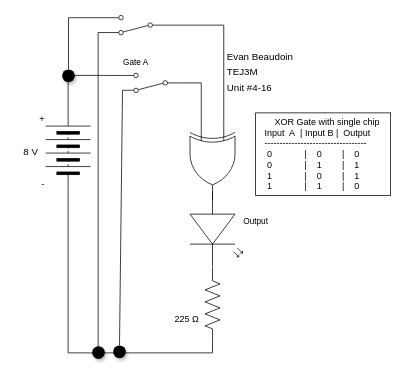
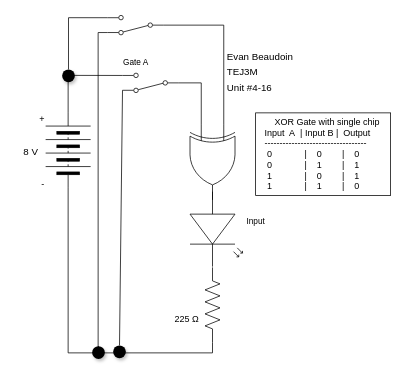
- <mxCell id="8" value="Output" style="text;html=1;align=center;verticalAlign=middle;resizable=0;points=[];autosize=1;strokeColor=none;fillColor=none;fontSize=11;fontFamily=Helvetica;fontColor=default;" parent="1" vertex="1"><mxGeometry x="310" y="280" width="60" height="30" as="geometry" /></mxCell>
+ <mxCell id="8" value="Input" style="text;html=1;align=center;verticalAlign=middle;resizable=0;points=[];autosize=1;strokeColor=none;fillColor=none;fontSize=11;fontFamily=Helvetica;fontColor=default;" parent="1" vertex="1"><mxGeometry x="310" y="280" width="60" height="30" as="geometry" /></mxCell>
